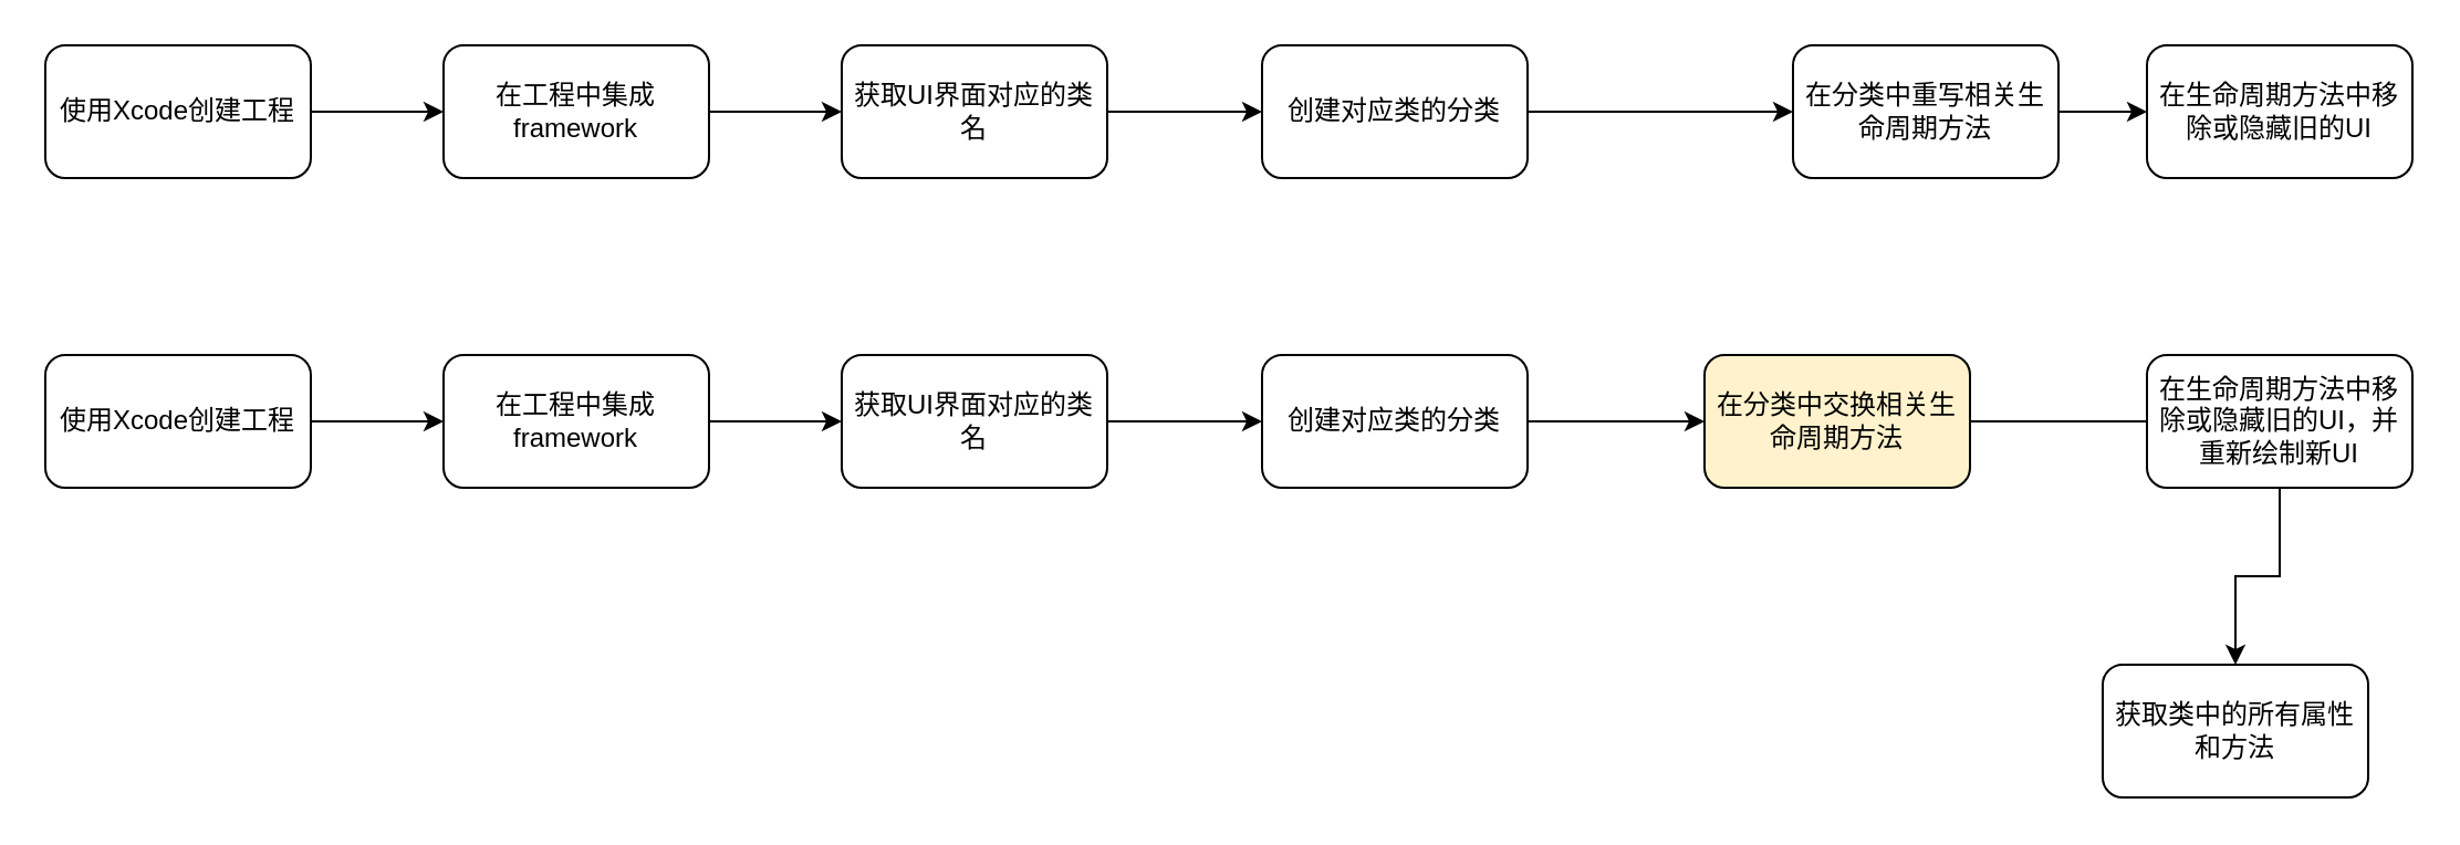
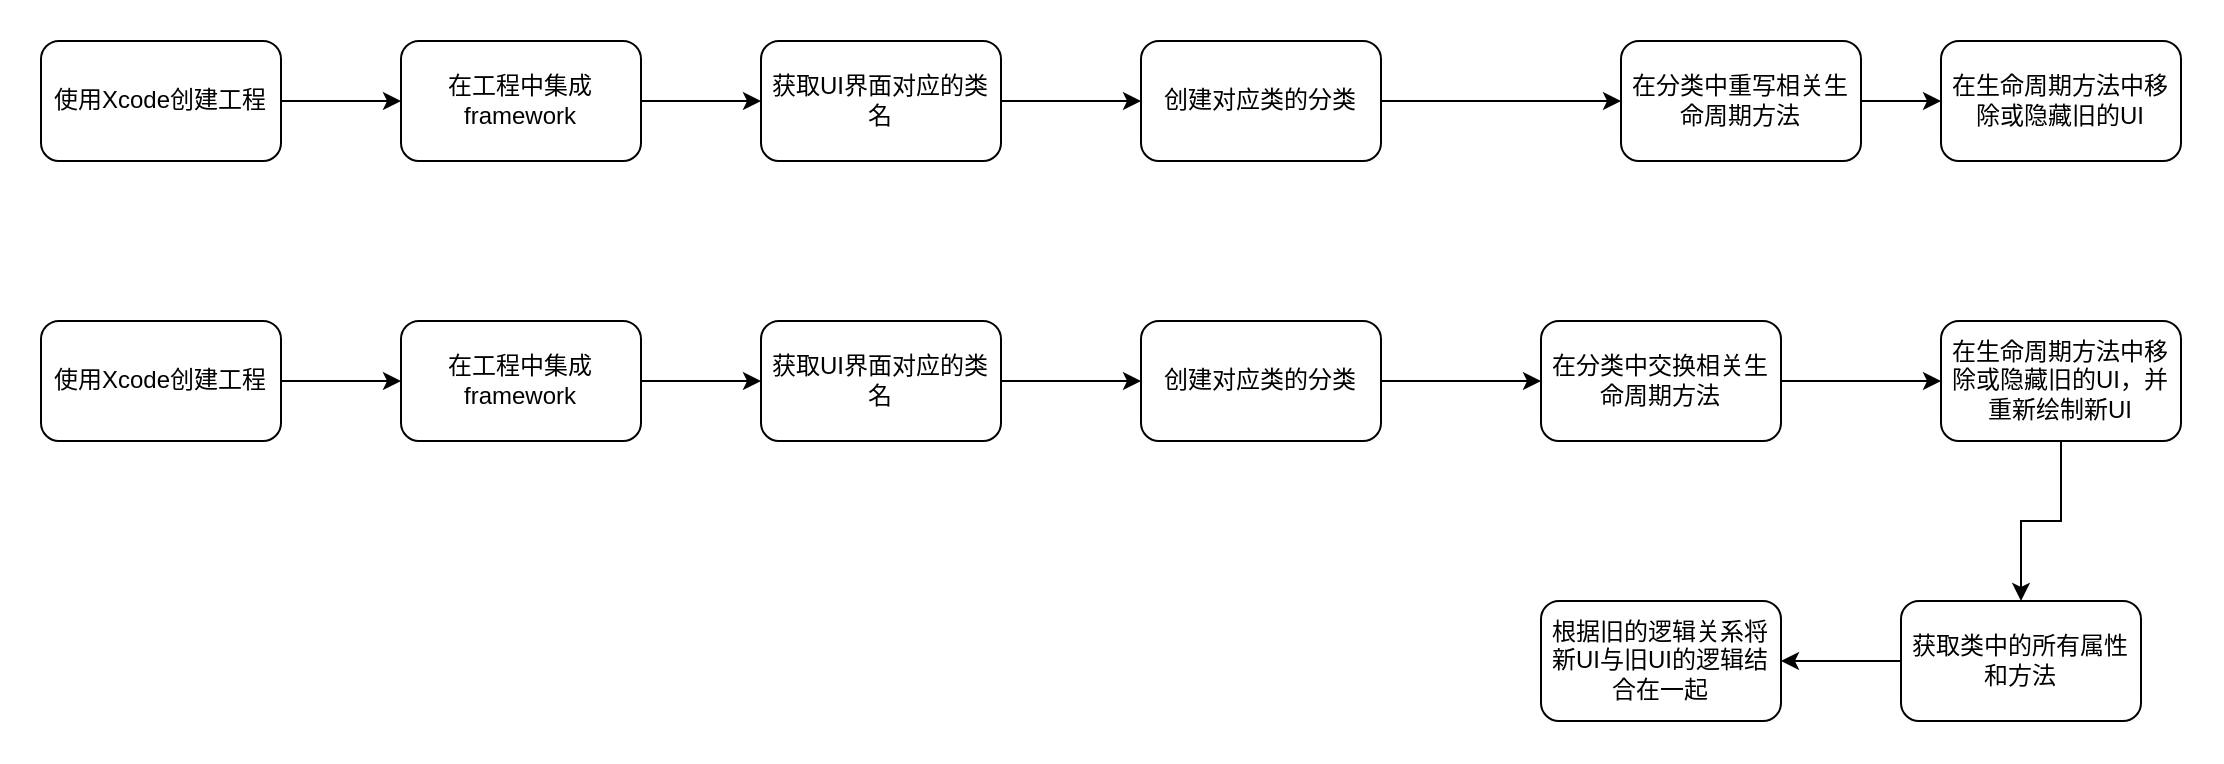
- <mxCell id="22" value="在分类中交换相关生命周期方法" style="whiteSpace=wrap;html=1;rounded=1;fillColor=#fff2cc;" vertex="1" parent="1"><mxGeometry x="770" y="160" width="120" height="60" as="geometry" /></mxCell>
+ <mxCell id="22" value="在分类中交换相关生命周期方法" style="whiteSpace=wrap;html=1;rounded=1;" vertex="1" parent="1"><mxGeometry x="770" y="160" width="120" height="60" as="geometry" /></mxCell>
- <mxCell id="21" value="" style="edgeStyle=orthogonalEdgeStyle;rounded=0;orthogonalLoop=1;jettySize=auto;html=1;endArrow=none;" edge="1" parent="1" source="22" target="24"><mxGeometry relative="1" as="geometry" /></mxCell>
+ <mxCell id="21" value="" style="edgeStyle=orthogonalEdgeStyle;rounded=0;orthogonalLoop=1;jettySize=auto;html=1;" edge="1" parent="1" source="22" target="24"><mxGeometry relative="1" as="geometry" /></mxCell>
+ <mxCell id="27" value="根据旧的逻辑关系将新UI与旧UI的逻辑结合在一起" style="whiteSpace=wrap;html=1;rounded=1;" vertex="1" parent="1"><mxGeometry x="770" y="300" width="120" height="60" as="geometry" /></mxCell>
+ <mxCell id="25" value="" style="edgeStyle=orthogonalEdgeStyle;rounded=0;orthogonalLoop=1;jettySize=auto;html=1;" edge="1" parent="1" source="26" target="27"><mxGeometry relative="1" as="geometry" /></mxCell>
